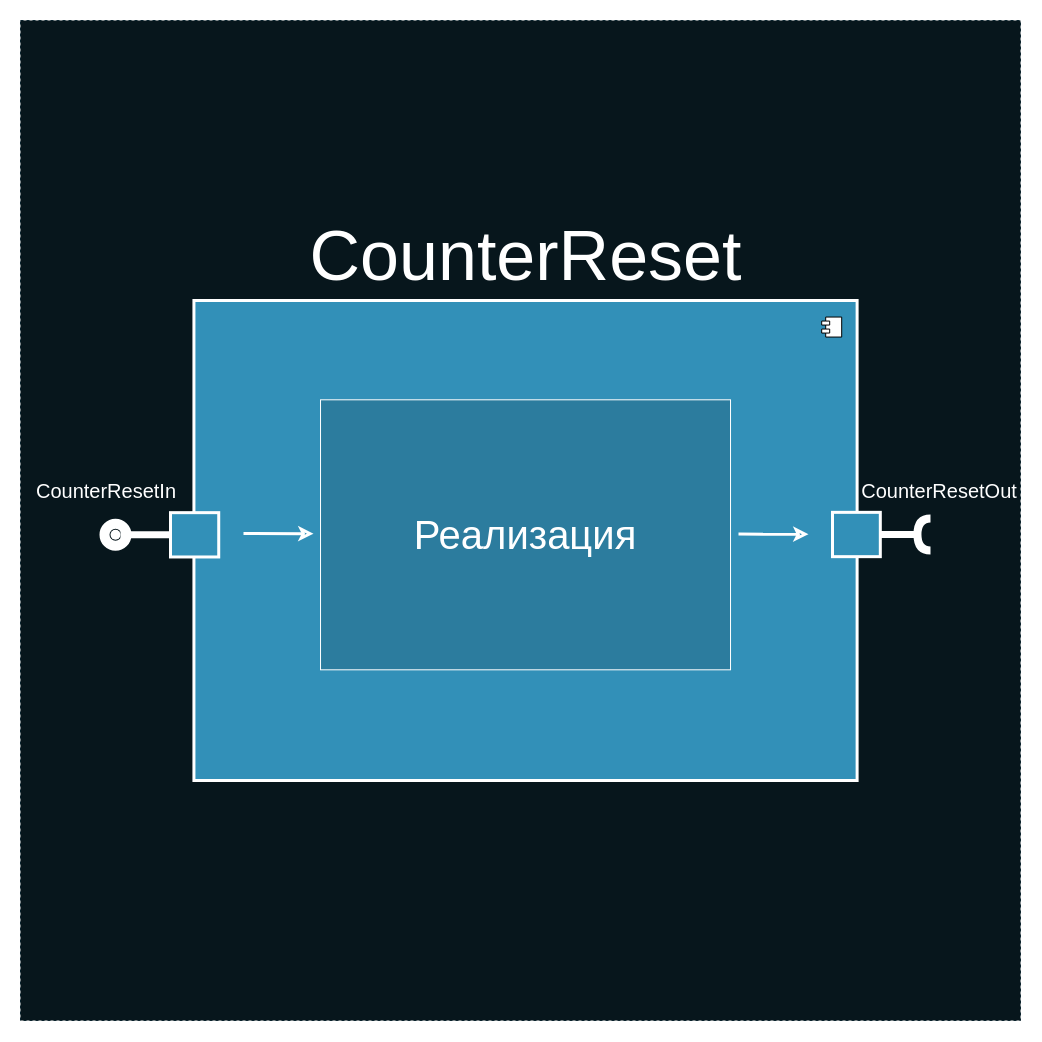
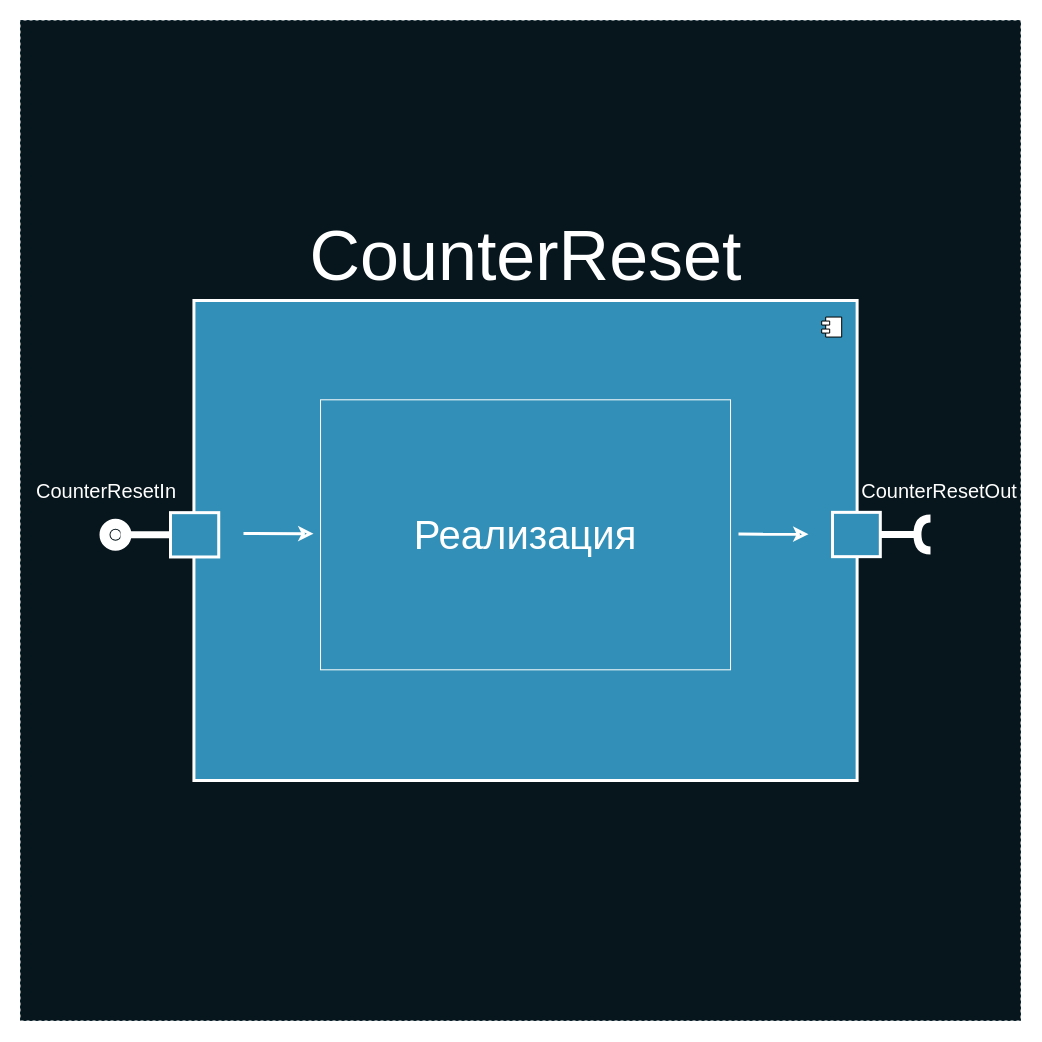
- <mxCell id="13" value="&lt;font color=&quot;#ffffff&quot; style=&quot;font-size: 40px&quot;&gt;Реализация&lt;/font&gt;" style="rounded=0;whiteSpace=wrap;html=1;strokeColor=#FFFFFF;fillColor=#2C7C9E;" parent="6" vertex="1"><mxGeometry x="210.02" y="99.31" width="410" height="270" as="geometry" /></mxCell>
+ <mxCell id="13" value="&lt;font color=&quot;#ffffff&quot; style=&quot;font-size: 40px&quot;&gt;Реализация&lt;/font&gt;" style="rounded=0;whiteSpace=wrap;html=1;strokeColor=#FFFFFF;fillColor=#3290b8;" parent="6" vertex="1"><mxGeometry x="210.02" y="99.31" width="410" height="270" as="geometry" /></mxCell>
